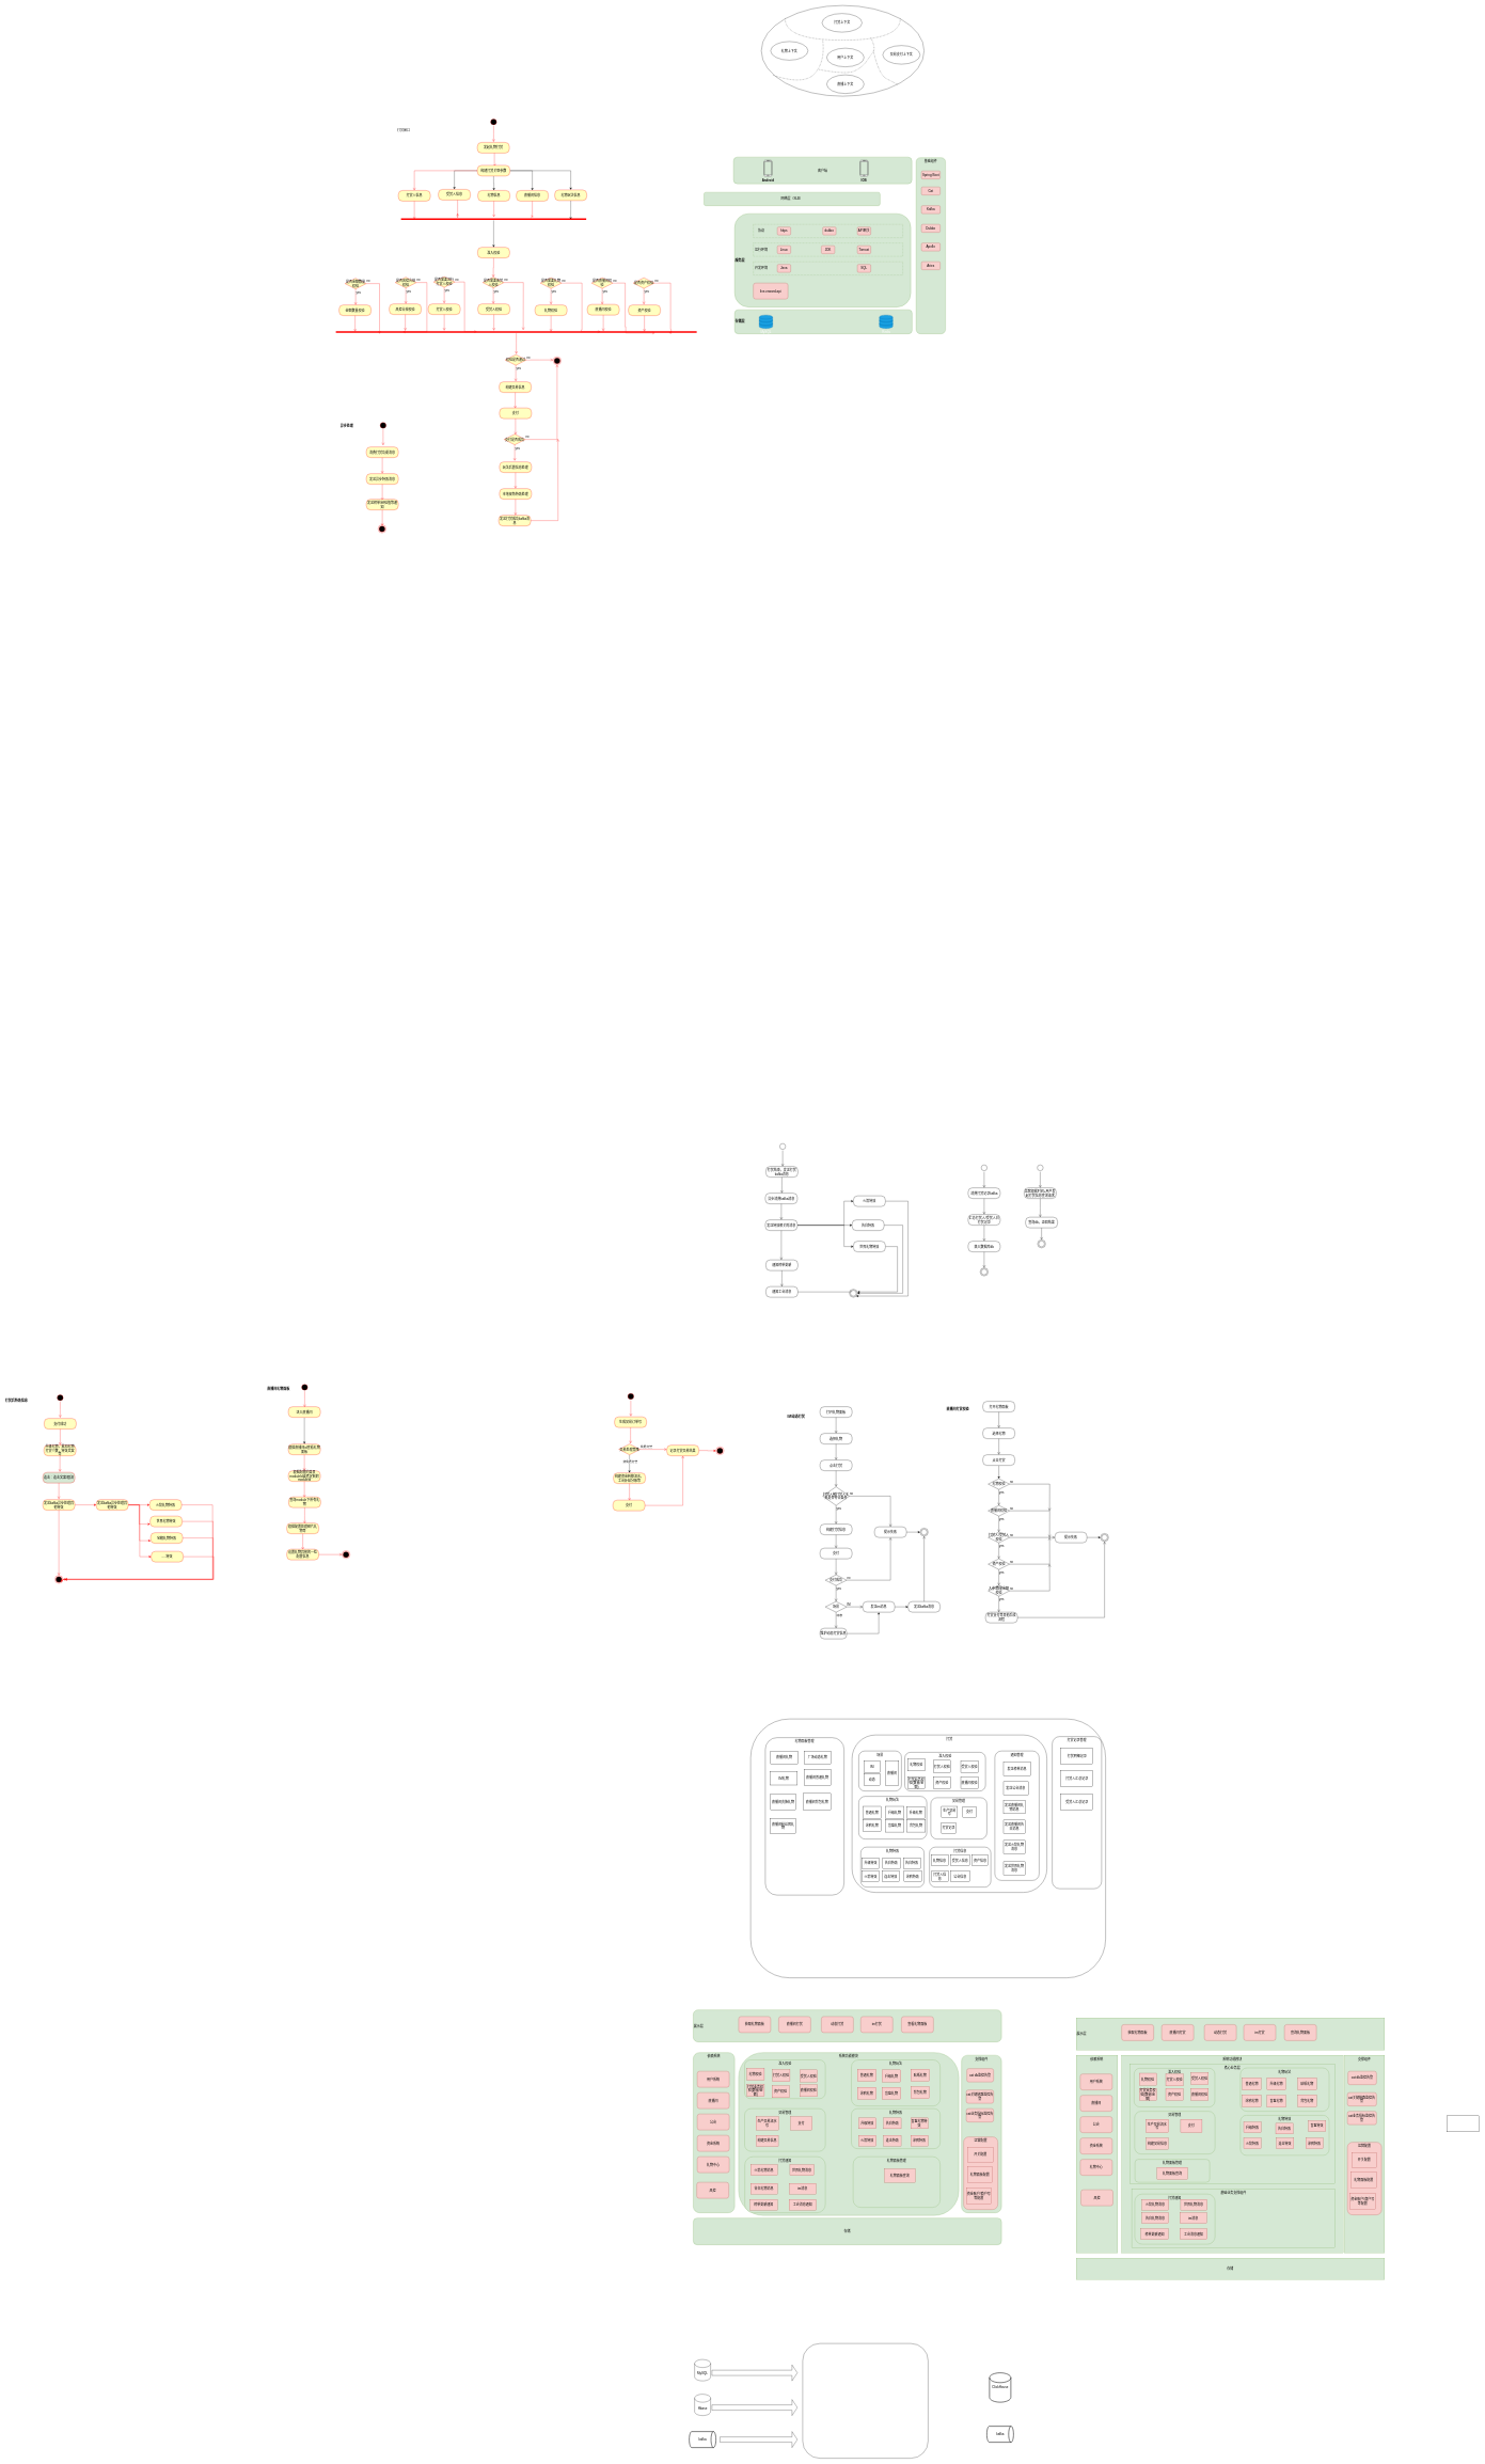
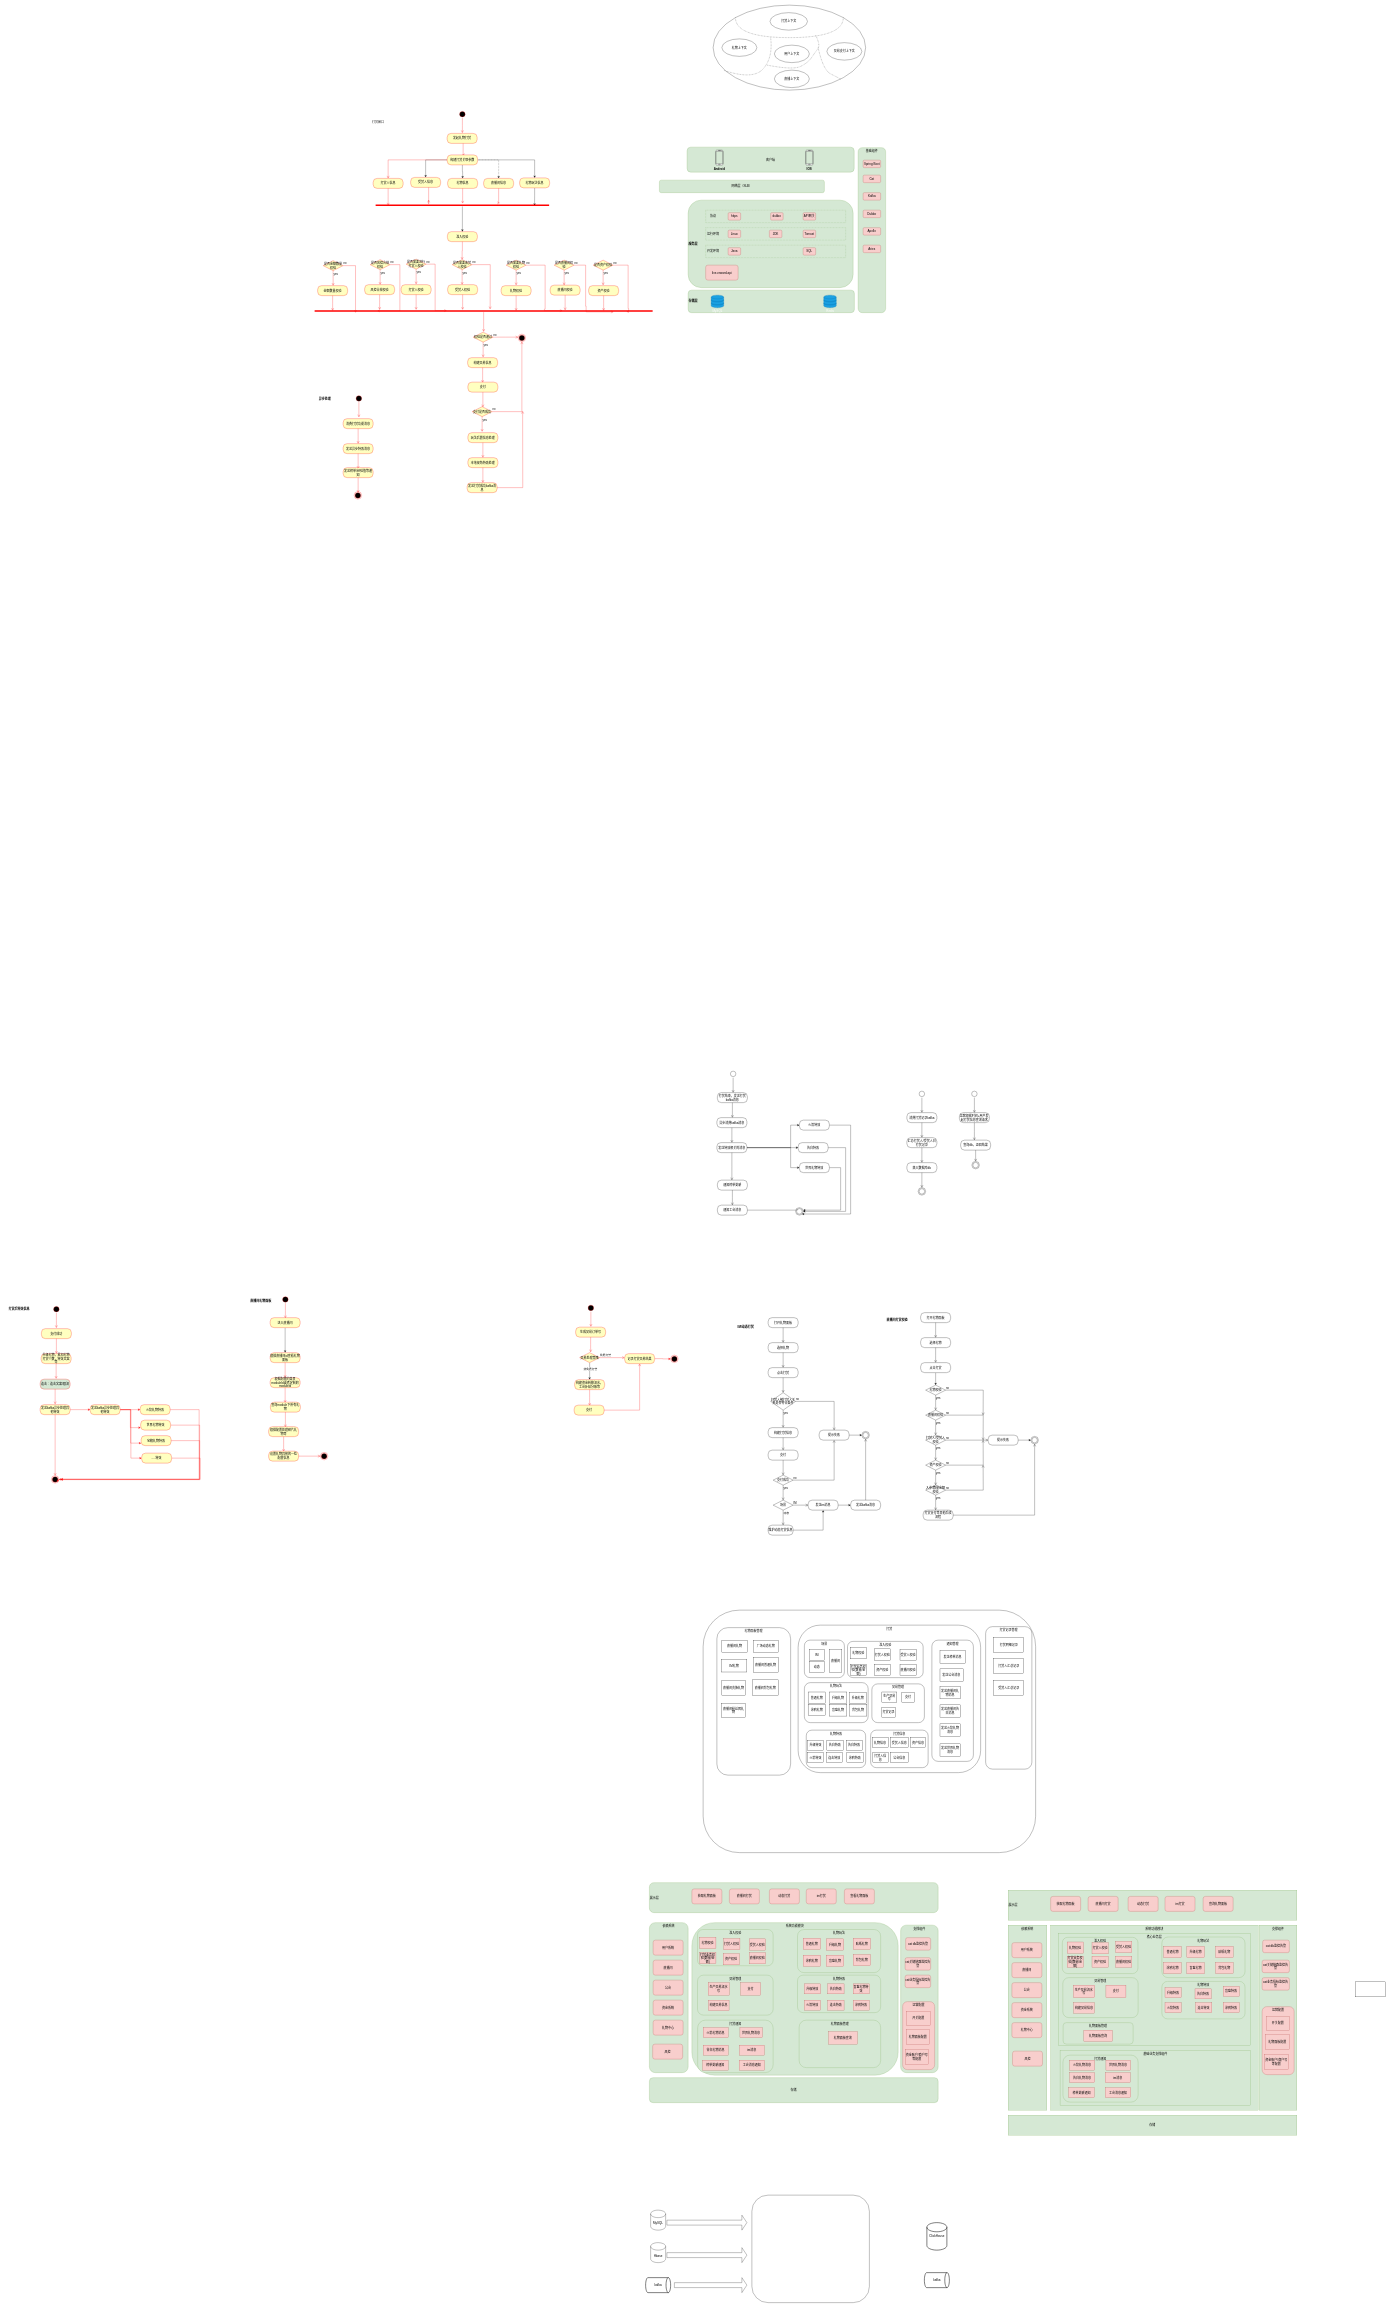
- <mxCell id="400" style="edgeStyle=orthogonalEdgeStyle;rounded=0;orthogonalLoop=1;jettySize=auto;html=1;" edge="1" parent="1" source="403" target="411"><mxGeometry relative="1" as="geometry" /></mxCell>
+ <mxCell id="400" style="edgeStyle=orthogonalEdgeStyle;rounded=0;orthogonalLoop=1;jettySize=auto;html=1;dashed=1;" edge="1" parent="1" source="403" target="411"><mxGeometry relative="1" as="geometry" /></mxCell>
- <mxCell id="347" value="打赏后特效信息" style="text;align=center;fontStyle=1;verticalAlign=middle;spacingLeft=3;spacingRight=3;strokeColor=none;rotatable=0;points=[[0,0.5],[1,0.5]];portConstraint=eastwest;html=1;" vertex="1" parent="1"><mxGeometry x="20" y="5234" width="80" height="26" as="geometry" /></mxCell>
+ <mxCell id="347" value="打赏后特效信息" style="text;align=center;fontStyle=1;verticalAlign=middle;spacingLeft=3;spacingRight=3;strokeColor=none;rotatable=0;points=[[0,0.5],[1,0.5]];portConstraint=eastwest;html=1;" vertex="1" parent="1"><mxGeometry x="35" y="5224" width="80" height="26" as="geometry" /></mxCell>
- <mxCell id="286" value="盲盒特效" style="rounded=0;whiteSpace=wrap;html=1;labelBackgroundColor=none;fillColor=#f8cecc;strokeColor=#b85450;" vertex="1" parent="1"><mxGeometry x="4902" y="7945" width="65" height="40" as="geometry" /></mxCell>
+ <mxCell id="286" value="盲盒特效" style="rounded=0;whiteSpace=wrap;html=1;labelBackgroundColor=none;fillColor=#f8cecc;strokeColor=#b85450;" vertex="1" parent="1"><mxGeometry x="4892" y="7945" width="65" height="40" as="geometry" /></mxCell>
